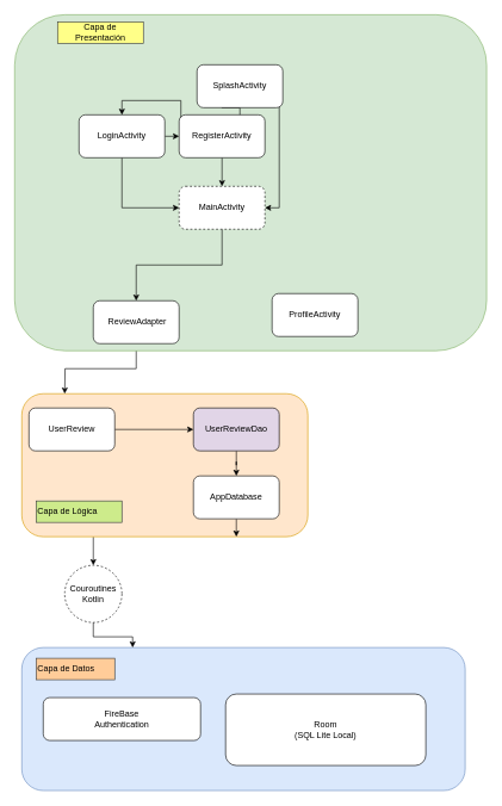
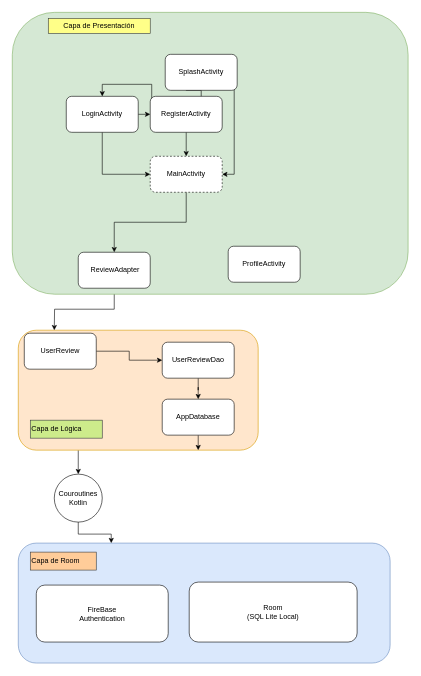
- <mxCell id="24" value="Capa de Presentación" style="text;strokeColor=#36393d;align=center;fillColor=#ffff88;html=1;verticalAlign=middle;whiteSpace=wrap;rounded=0;" parent="1" vertex="1"><mxGeometry x="80" y="30" width="120" height="30" as="geometry" /></mxCell>
+ <mxCell id="24" value="Capa de Presentación" style="text;strokeColor=#36393d;align=center;fillColor=#ffff88;html=1;verticalAlign=middle;whiteSpace=wrap;rounded=0;" parent="1" vertex="1"><mxGeometry x="80" y="30" width="170" height="25" as="geometry" /></mxCell>
- <mxCell id="6" value="UserReview" style="rounded=1;whiteSpace=wrap;html=1;" parent="1" vertex="1"><mxGeometry x="40" y="570" width="120" height="60" as="geometry" /></mxCell>
+ <mxCell id="6" value="UserReview" style="rounded=1;whiteSpace=wrap;html=1;" parent="1" vertex="1"><mxGeometry x="40" y="555" width="120" height="60" as="geometry" /></mxCell>
- <mxCell id="8" value="UserReviewDao" style="rounded=1;whiteSpace=wrap;html=1;fillColor=#e1d5e7;" parent="1" vertex="1"><mxGeometry x="270" y="570" width="120" height="60" as="geometry" /></mxCell>
+ <mxCell id="8" value="UserReviewDao" style="rounded=1;whiteSpace=wrap;html=1;" parent="1" vertex="1"><mxGeometry x="270" y="570" width="120" height="60" as="geometry" /></mxCell>
- <mxCell id="12" value="Couroutines Kotlin" style="ellipse;whiteSpace=wrap;html=1;aspect=fixed;dashed=1;" parent="1" vertex="1"><mxGeometry x="90" y="790" width="80" height="80" as="geometry" /></mxCell>
+ <mxCell id="12" value="Couroutines Kotlin" style="ellipse;whiteSpace=wrap;html=1;aspect=fixed;" parent="1" vertex="1"><mxGeometry x="90" y="790" width="80" height="80" as="geometry" /></mxCell>
- <mxCell id="26" value="Capa de Datos" style="text;whiteSpace=wrap;html=1;fillColor=#ffcc99;strokeColor=#36393d;" parent="1" vertex="1"><mxGeometry x="50" y="920" width="110" height="30" as="geometry" /></mxCell>
+ <mxCell id="26" value="Capa de Room" style="text;whiteSpace=wrap;html=1;fillColor=#ffcc99;strokeColor=#36393d;" parent="1" vertex="1"><mxGeometry x="50" y="920" width="110" height="30" as="geometry" /></mxCell>
- <mxCell id="27" value="FireBase&lt;div&gt;Authentication&lt;/div&gt;" style="rounded=1;whiteSpace=wrap;html=1;" parent="1" vertex="1"><mxGeometry x="60" y="975" width="220" height="60" as="geometry" /></mxCell>
+ <mxCell id="27" value="FireBase&lt;div&gt;Authentication&lt;/div&gt;" style="rounded=1;whiteSpace=wrap;html=1;" parent="1" vertex="1"><mxGeometry x="60" y="975" width="220" height="95" as="geometry" /></mxCell>
